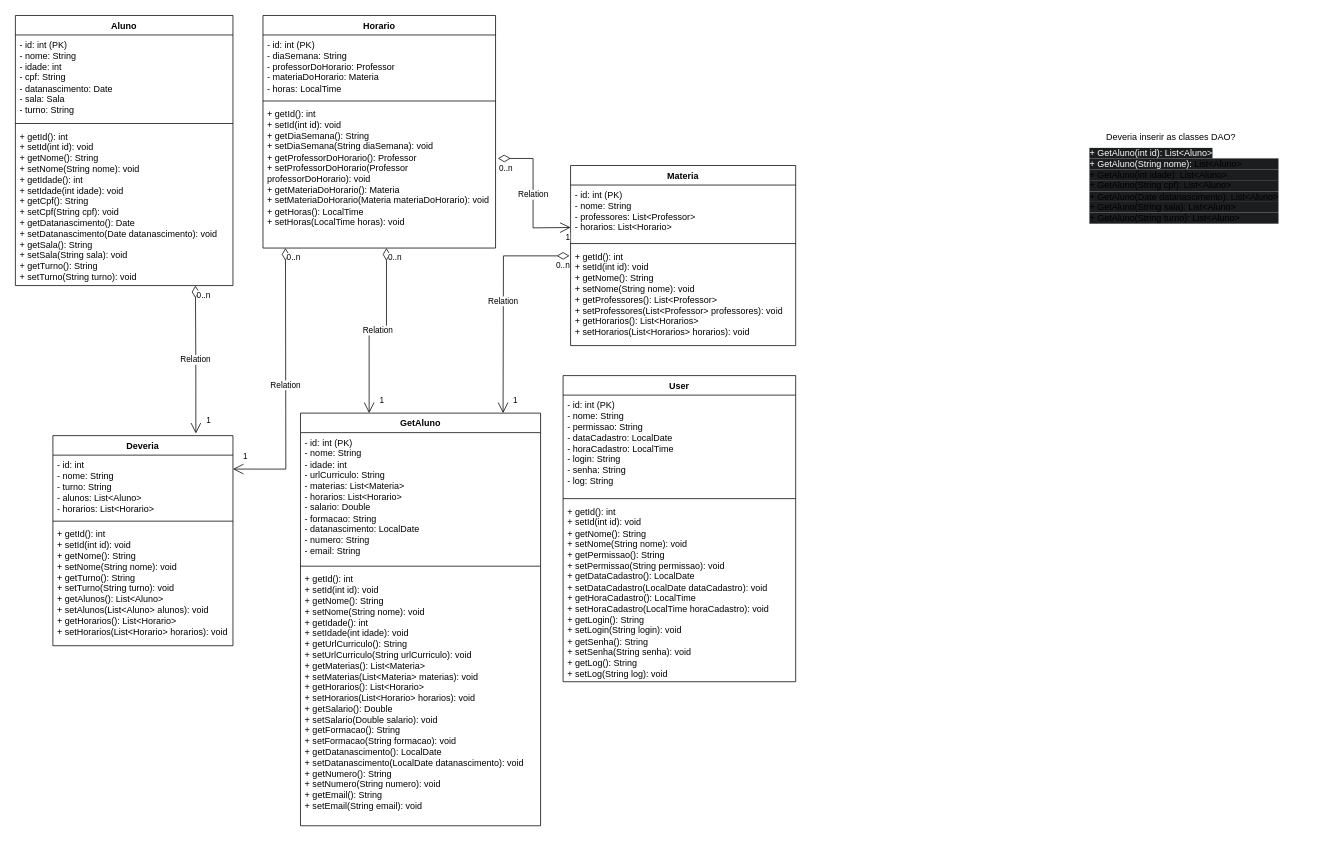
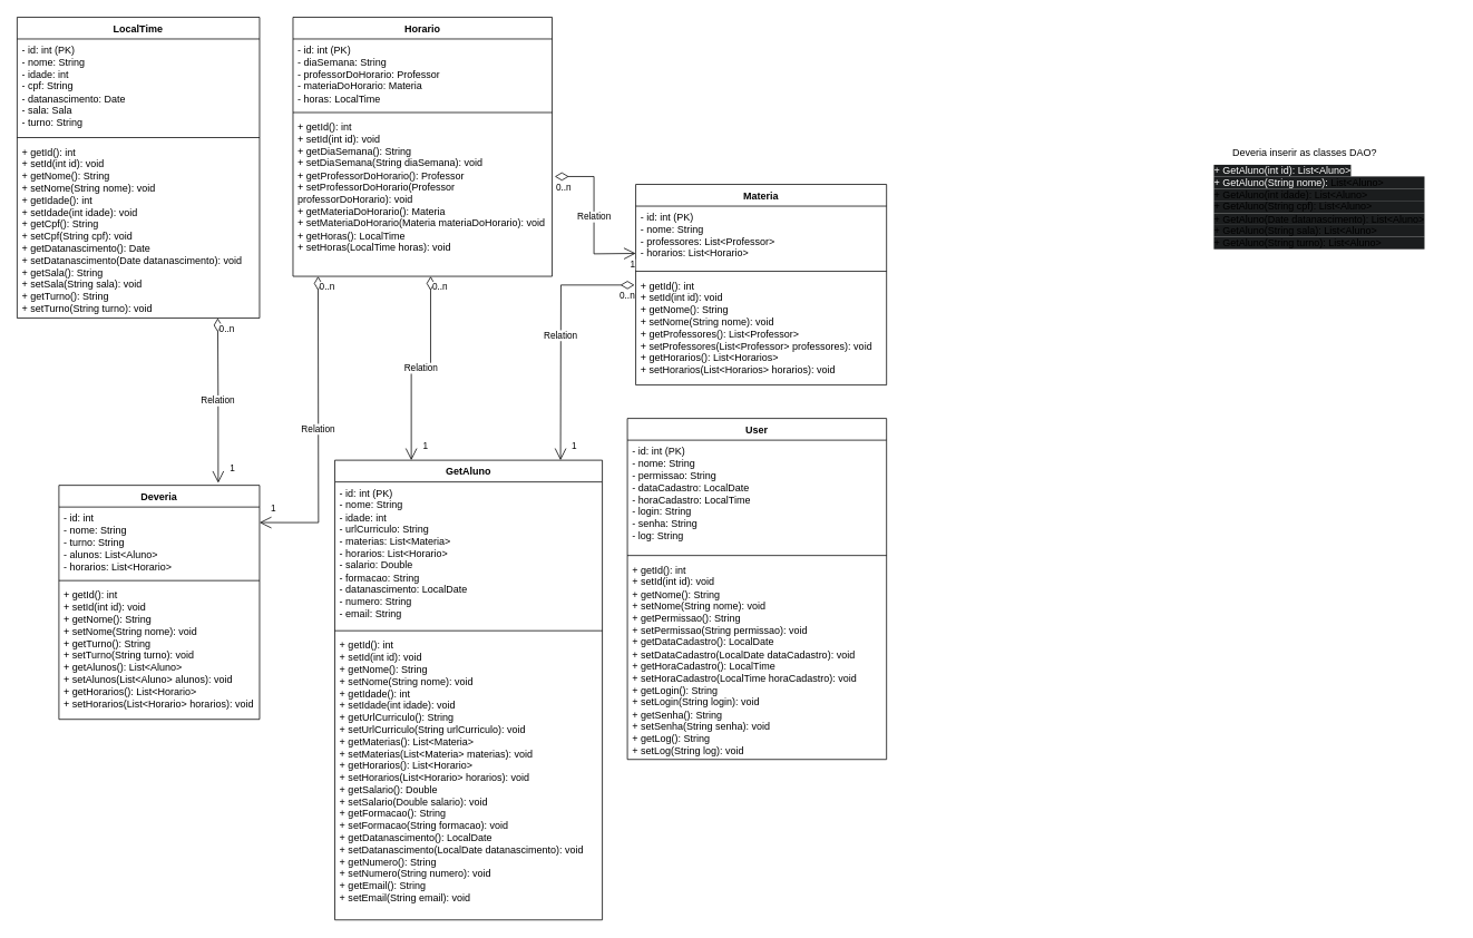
- <mxCell id="2" value="Aluno" style="swimlane;fontStyle=1;align=center;verticalAlign=top;childLayout=stackLayout;horizontal=1;startSize=26;horizontalStack=0;resizeParent=1;resizeParentMax=0;resizeLast=0;collapsible=1;marginBottom=0;whiteSpace=wrap;html=1;" parent="1" vertex="1"><mxGeometry x="20" y="20" width="290" height="360" as="geometry"><mxRectangle x="400" y="170" width="70" height="30" as="alternateBounds" /></mxGeometry></mxCell>
+ <mxCell id="2" value="LocalTime" style="swimlane;fontStyle=1;align=center;verticalAlign=top;childLayout=stackLayout;horizontal=1;startSize=26;horizontalStack=0;resizeParent=1;resizeParentMax=0;resizeLast=0;collapsible=1;marginBottom=0;whiteSpace=wrap;html=1;" parent="1" vertex="1"><mxGeometry x="20" y="20" width="290" height="360" as="geometry"><mxRectangle x="400" y="170" width="70" height="30" as="alternateBounds" /></mxGeometry></mxCell>
